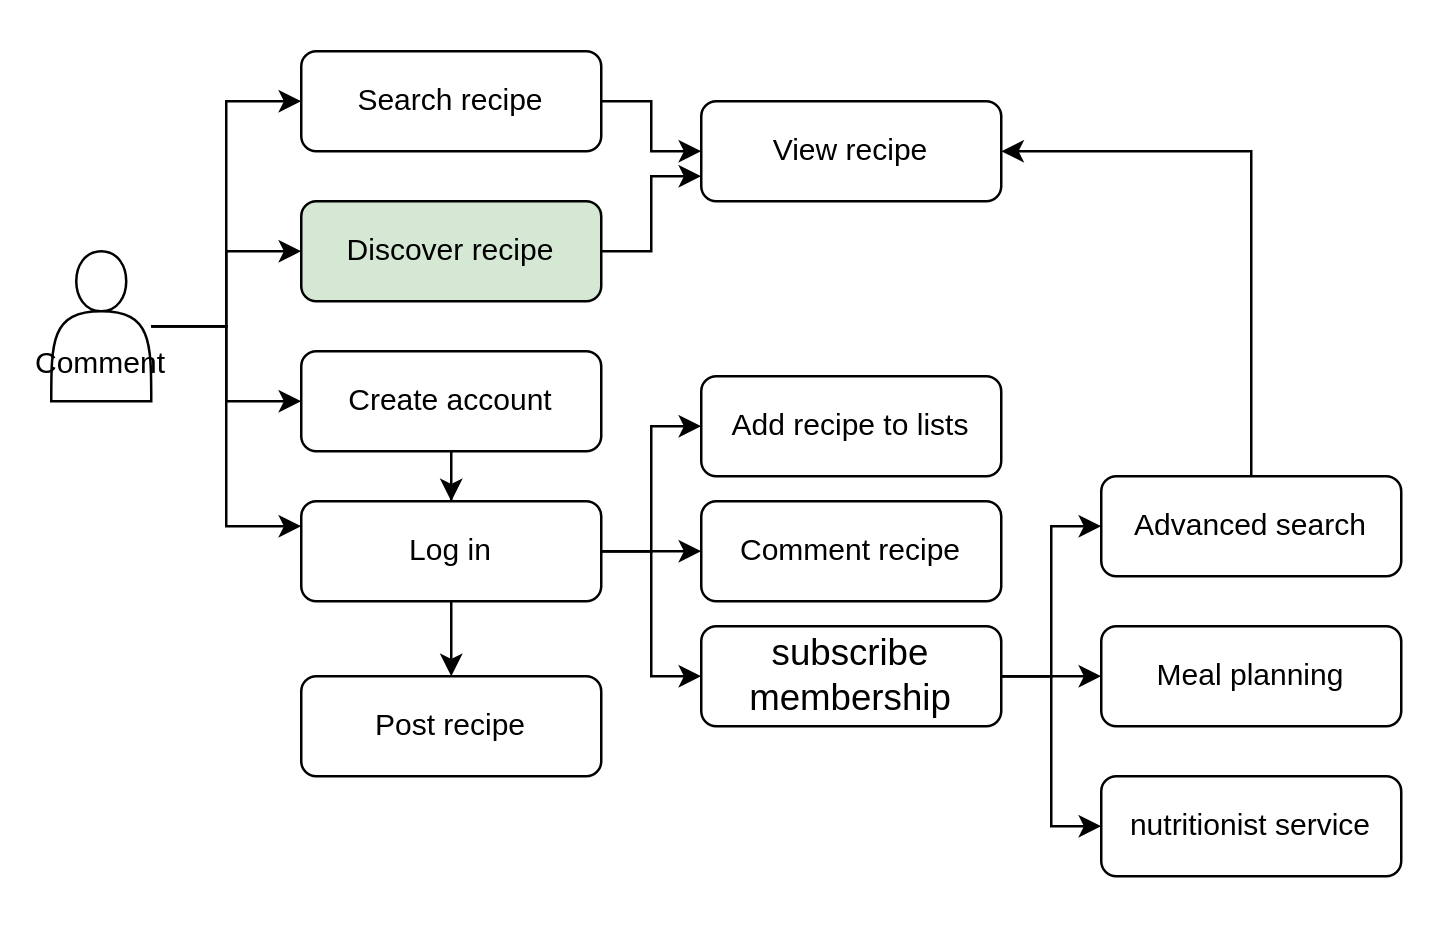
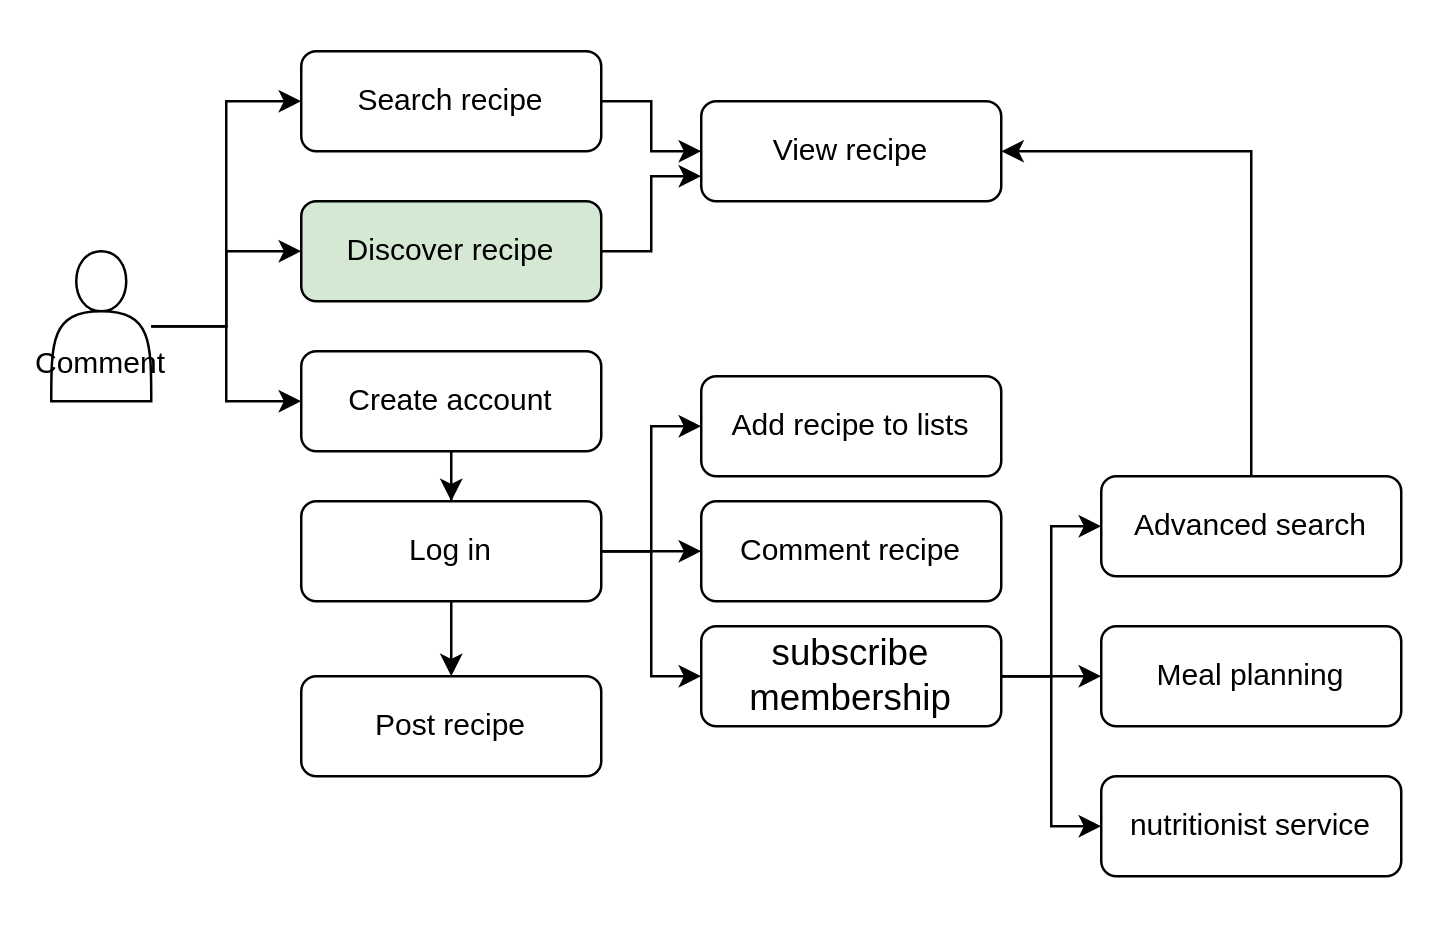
- <mxCell id="3" style="edgeStyle=orthogonalEdgeStyle;rounded=0;orthogonalLoop=1;jettySize=auto;html=1;" edge="1" parent="1" source="6" target="14"><mxGeometry relative="1" as="geometry"><Array as="points"><mxPoint x="90" y="130" /><mxPoint x="90" y="210" /></Array></mxGeometry></mxCell>
